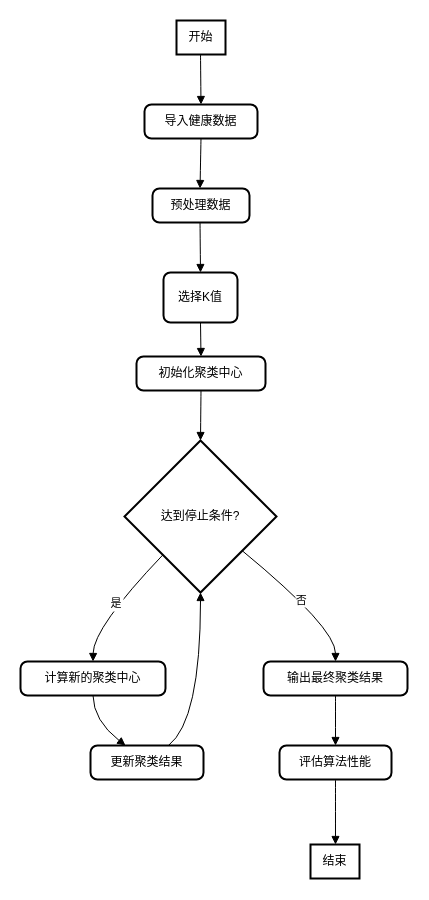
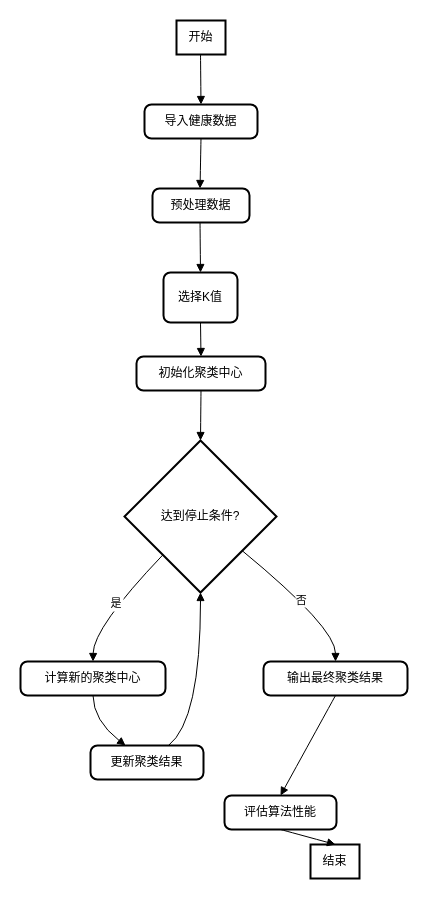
- <mxCell id="11" value="评估算法性能" style="rounded=1;absoluteArcSize=1;arcSize=14;whiteSpace=wrap;strokeWidth=2;" vertex="1" parent="1"><mxGeometry x="279" y="745" width="112" height="34" as="geometry" /></mxCell>
+ <mxCell id="11" value="评估算法性能" style="rounded=1;absoluteArcSize=1;arcSize=14;whiteSpace=wrap;strokeWidth=2;" vertex="1" parent="1"><mxGeometry x="224" y="795" width="112" height="34" as="geometry" /></mxCell>
